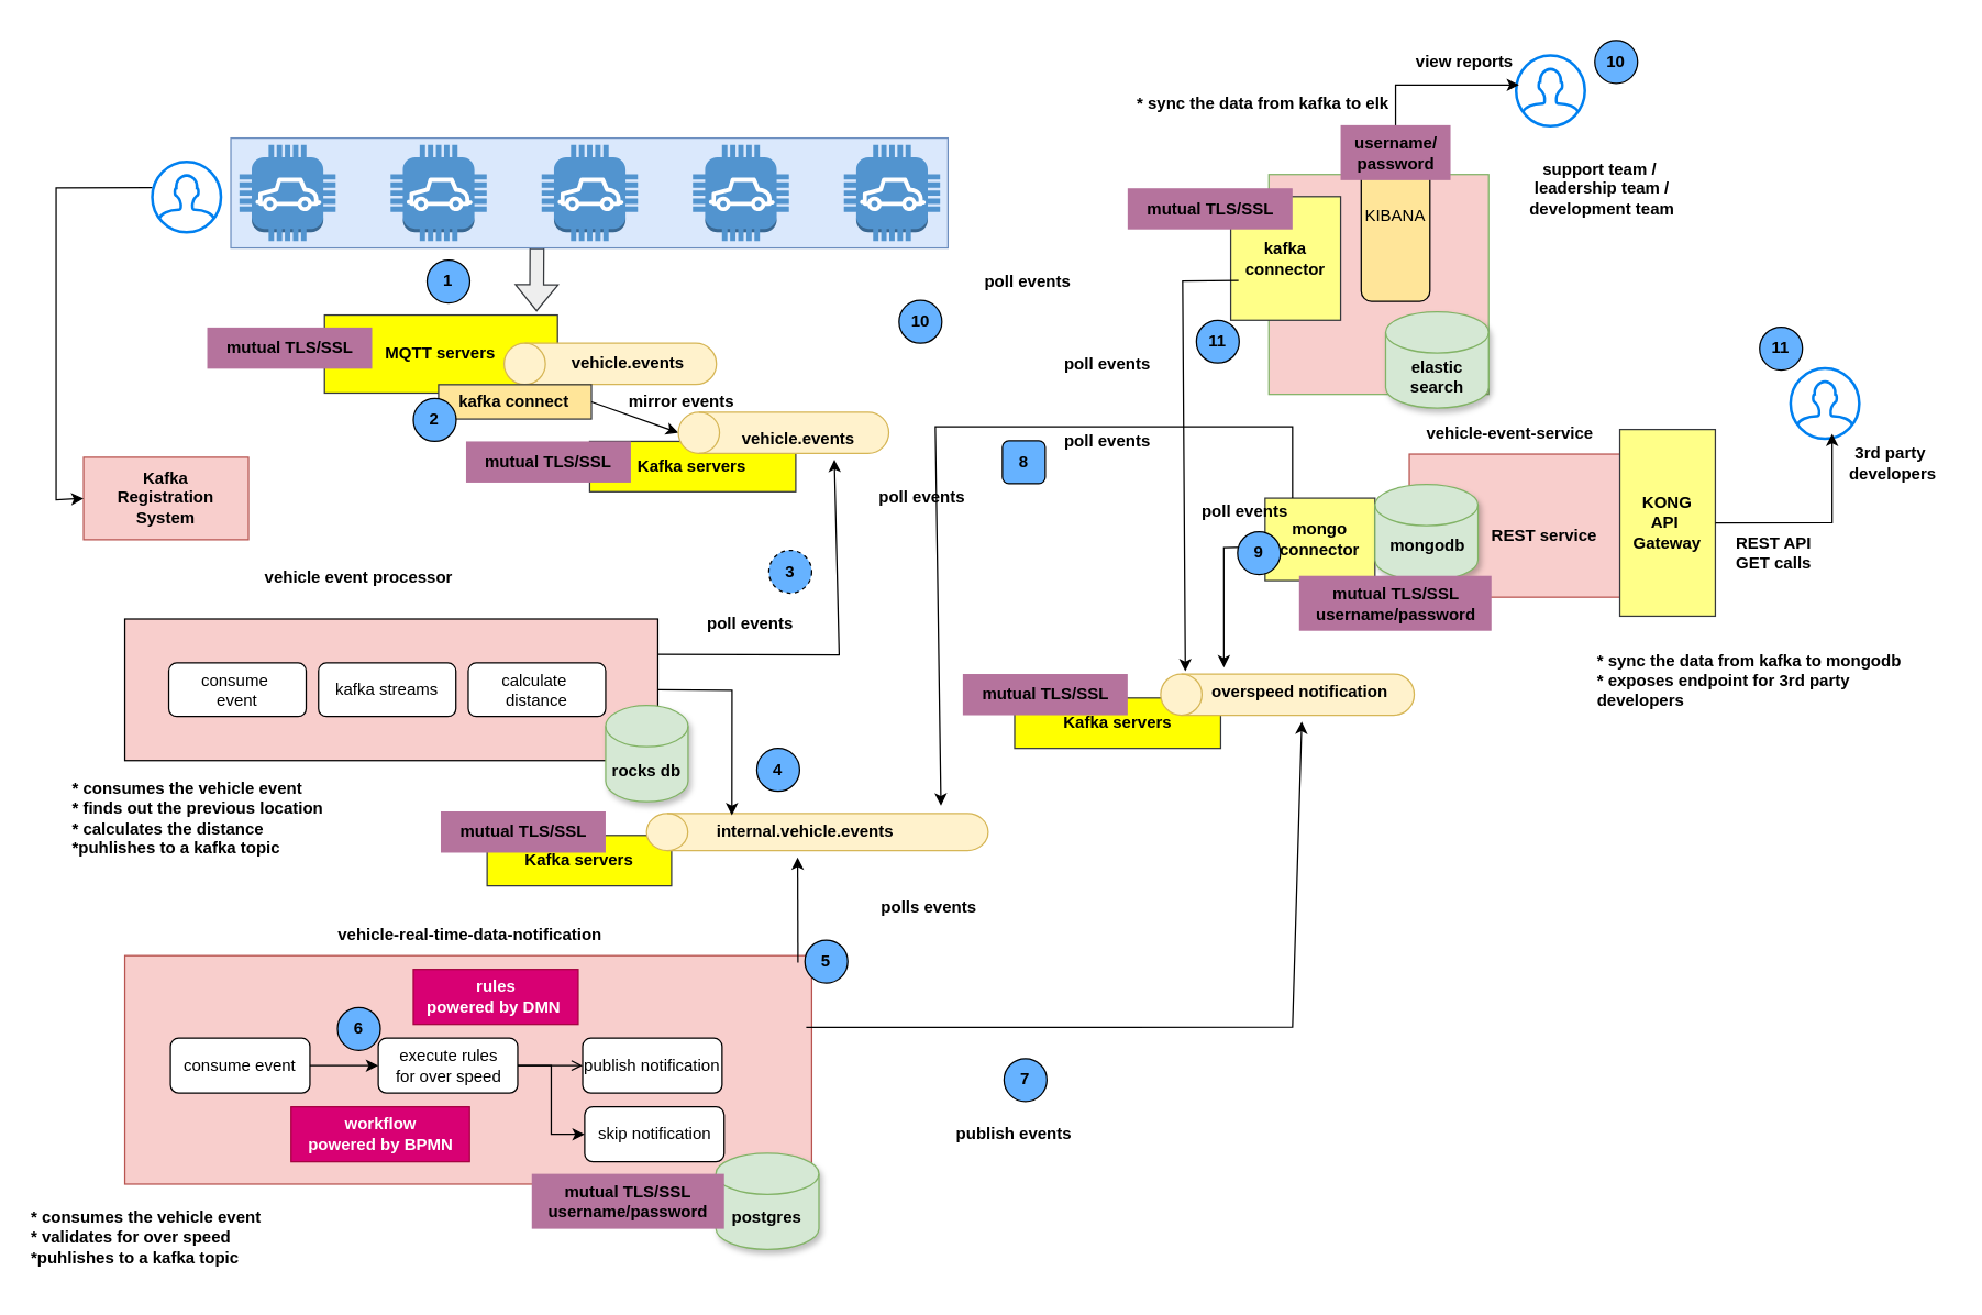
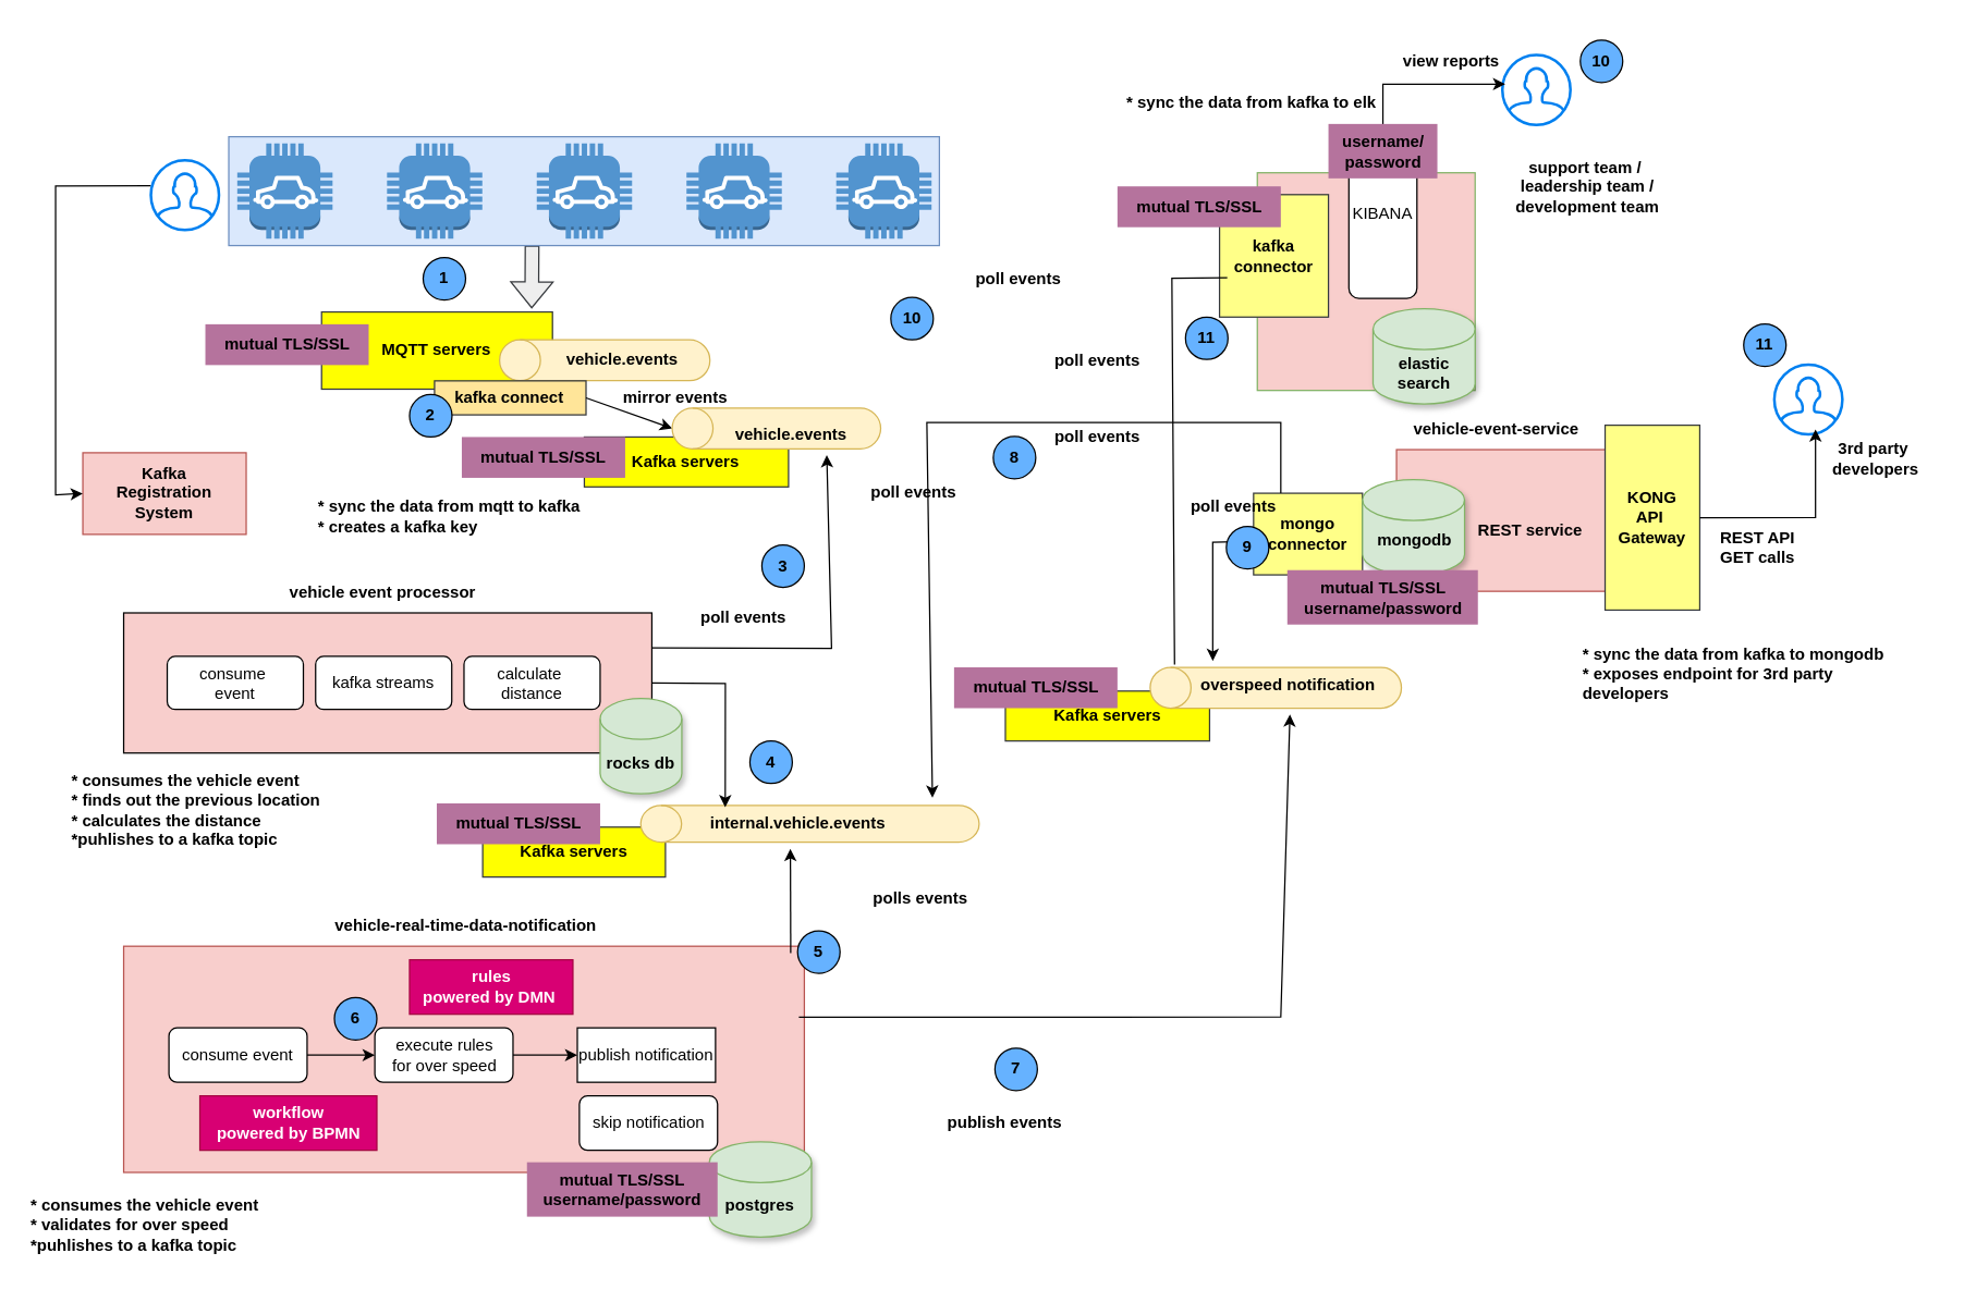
- <mxCell id="68" value="KIBANA" style="rounded=1;whiteSpace=wrap;html=1;fillColor=#ffe599;" parent="63" vertex="1"><mxGeometry x="170" y="75.61" width="50" height="123.22" as="geometry" /></mxCell>
+ <mxCell id="68" value="KIBANA" style="rounded=1;whiteSpace=wrap;html=1;" parent="63" vertex="1"><mxGeometry x="170" y="75.61" width="50" height="123.22" as="geometry" /></mxCell>
- <mxCell id="87" value="&lt;b&gt;8&lt;/b&gt;" style="whiteSpace=wrap;html=1;aspect=fixed;fillColor=#66B2FF;rounded=1;" parent="1" vertex="1"><mxGeometry x="728.81" y="320.29" width="31.19" height="31.19" as="geometry" /></mxCell>
+ <mxCell id="87" value="&lt;b&gt;8&lt;/b&gt;" style="ellipse;whiteSpace=wrap;html=1;aspect=fixed;fillColor=#66B2FF;" parent="1" vertex="1"><mxGeometry x="728.81" y="320.29" width="31.19" height="31.19" as="geometry" /></mxCell>
+ <mxCell id="104" value="&lt;b&gt;* sync the data from mqtt to kafka&lt;br&gt;* creates a kafka key&lt;/b&gt;" style="text;html=1;strokeColor=none;fillColor=none;align=left;verticalAlign=middle;whiteSpace=wrap;rounded=0;" vertex="1" parent="1"><mxGeometry x="231" y="364.28" width="220" height="30" as="geometry" /></mxCell>
- <mxCell id="110" value="&lt;b&gt;3&lt;/b&gt;" style="ellipse;whiteSpace=wrap;html=1;aspect=fixed;fillColor=#66B2FF;dashed=1;" vertex="1" parent="1"><mxGeometry x="558.81" y="400" width="31.19" height="31.19" as="geometry" /></mxCell>
+ <mxCell id="110" value="&lt;b&gt;3&lt;/b&gt;" style="ellipse;whiteSpace=wrap;html=1;aspect=fixed;fillColor=#66B2FF;" vertex="1" parent="1"><mxGeometry x="558.81" y="400" width="31.19" height="31.19" as="geometry" /></mxCell>
- <mxCell id="90" value="&lt;b&gt;vehicle event processor&lt;/b&gt;" style="text;html=1;align=center;verticalAlign=middle;resizable=0;points=[];autosize=1;strokeColor=none;fillColor=none;" vertex="1" parent="1"><mxGeometry x="180" y="405" width="160" height="30" as="geometry" /></mxCell>
+ <mxCell id="90" value="&lt;b&gt;vehicle event processor&lt;/b&gt;" style="text;html=1;align=center;verticalAlign=middle;resizable=0;points=[];autosize=1;strokeColor=none;fillColor=none;" vertex="1" parent="1"><mxGeometry x="200" y="420" width="160" height="30" as="geometry" /></mxCell>
- <mxCell id="78" value="" style="endArrow=classic;html=1;rounded=0;exitX=0.071;exitY=0.679;exitDx=0;exitDy=0;exitPerimeter=0;entryX=-0.055;entryY=0;entryDx=0;entryDy=0;entryPerimeter=0;" parent="1" source="69" target="51" edge="1"><mxGeometry width="50" height="50" relative="1" as="geometry"><mxPoint x="800" y="310" as="sourcePoint" /><mxPoint x="850" y="260" as="targetPoint" /><Array as="points"><mxPoint x="860" y="204" /></Array></mxGeometry></mxCell>
+ <mxCell id="78" value="" style="endArrow=none;html=1;rounded=0;exitX=0.071;exitY=0.679;exitDx=0;exitDy=0;exitPerimeter=0;entryX=-0.055;entryY=0;entryDx=0;entryDy=0;entryPerimeter=0;" parent="1" source="69" target="51" edge="1"><mxGeometry width="50" height="50" relative="1" as="geometry"><mxPoint x="800" y="310" as="sourcePoint" /><mxPoint x="850" y="260" as="targetPoint" /><Array as="points"><mxPoint x="860" y="204" /></Array></mxGeometry></mxCell>
- <mxCell id="37" style="edgeStyle=orthogonalEdgeStyle;rounded=0;orthogonalLoop=1;jettySize=auto;html=1;endArrow=open;" parent="30" source="34" target="36" edge="1"><mxGeometry relative="1" as="geometry" /></mxCell>
+ <mxCell id="37" style="edgeStyle=orthogonalEdgeStyle;rounded=0;orthogonalLoop=1;jettySize=auto;html=1;" parent="30" source="34" target="36" edge="1"><mxGeometry relative="1" as="geometry" /></mxCell>
- <mxCell id="36" value="publish notification" style="rounded=1;whiteSpace=wrap;html=1;" parent="30" vertex="1"><mxGeometry x="333.25" y="90" width="101.5" height="40" as="geometry" /></mxCell>
+ <mxCell id="36" value="publish notification" style="whiteSpace=wrap;html=1;rounded=0;" parent="30" vertex="1"><mxGeometry x="333.25" y="90" width="101.5" height="40" as="geometry" /></mxCell>
- <mxCell id="39" style="edgeStyle=orthogonalEdgeStyle;rounded=0;orthogonalLoop=1;jettySize=auto;html=1;entryX=0;entryY=0.5;entryDx=0;entryDy=0;" parent="30" source="34" target="38" edge="1"><mxGeometry relative="1" as="geometry" /></mxCell>
- <mxCell id="40" value="&lt;b style=&quot;border-color: var(--border-color);&quot;&gt;workflow &lt;br&gt;powered by BPMN&lt;/b&gt;" style="text;html=1;align=center;verticalAlign=middle;resizable=0;points=[];autosize=1;strokeColor=#A50040;fillColor=#d80073;fontColor=#ffffff;" parent="30" vertex="1"><mxGeometry x="121" y="140" width="130" height="40" as="geometry" /></mxCell>
+ <mxCell id="40" value="&lt;b style=&quot;border-color: var(--border-color);&quot;&gt;workflow &lt;br&gt;powered by BPMN&lt;/b&gt;" style="text;html=1;align=center;verticalAlign=middle;resizable=0;points=[];autosize=1;strokeColor=#A50040;fillColor=#d80073;fontColor=#ffffff;" parent="30" vertex="1"><mxGeometry x="56" y="140" width="130" height="40" as="geometry" /></mxCell>
